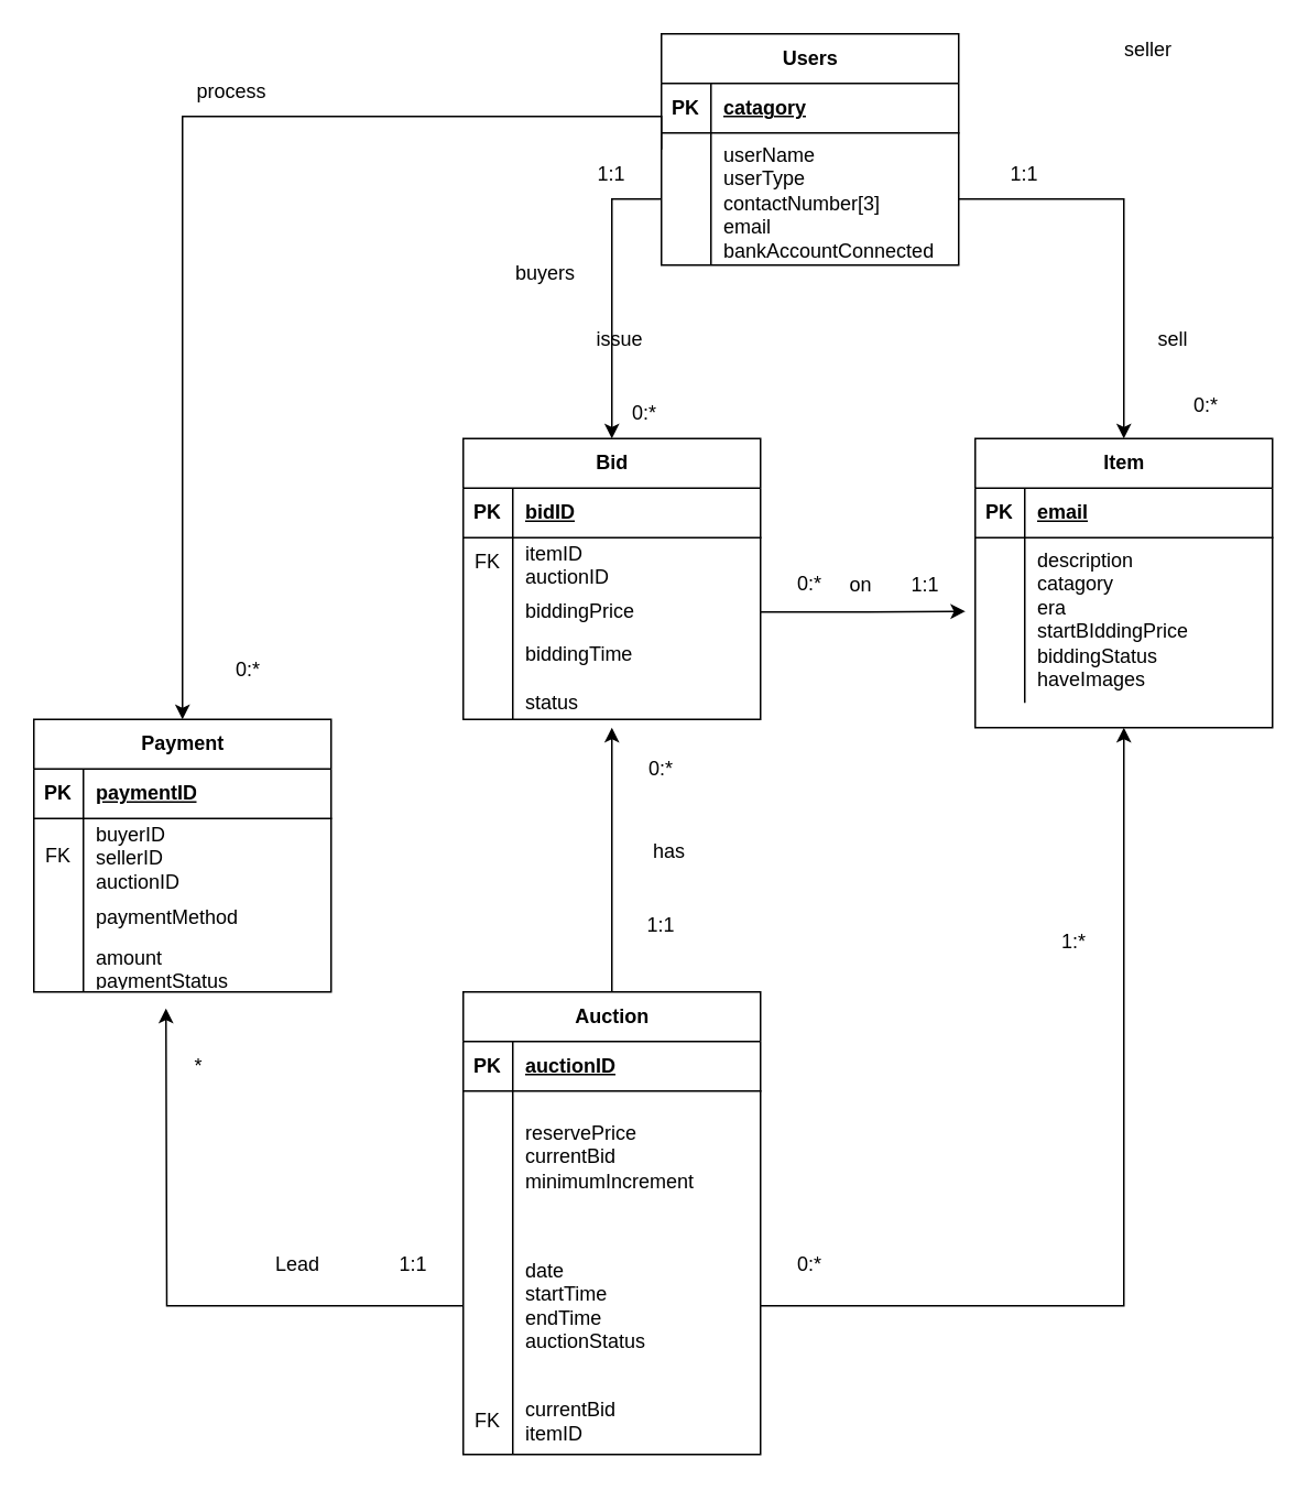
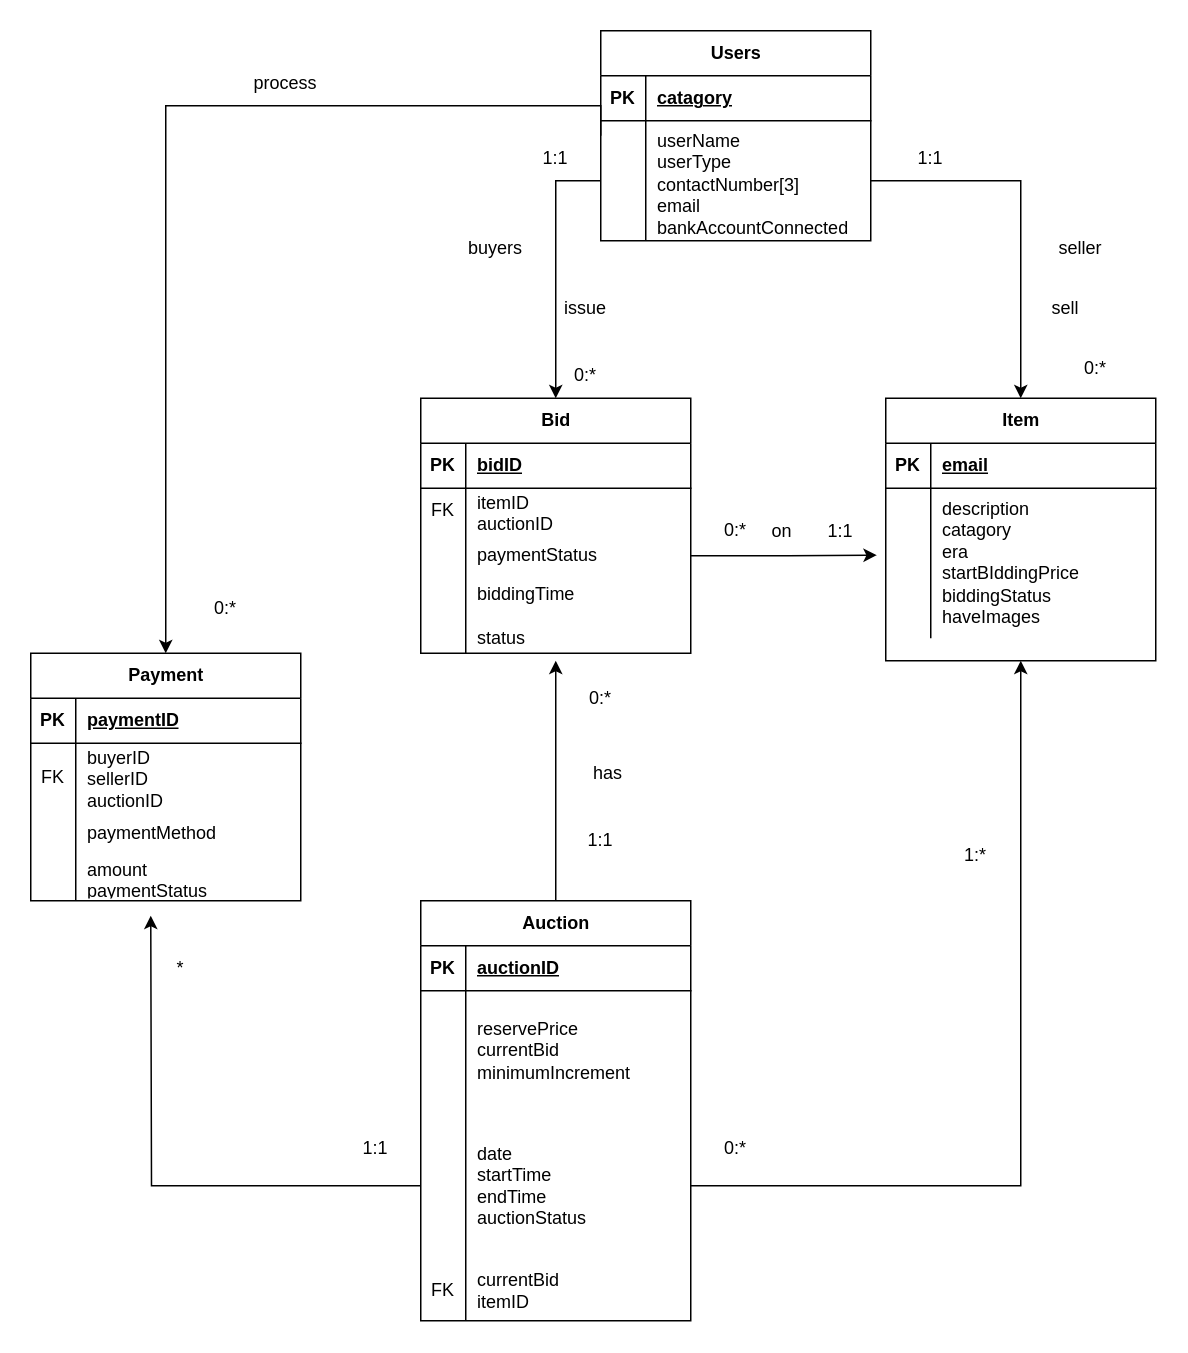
- <mxCell id="43" value="seller" style="text;html=1;strokeColor=none;fillColor=none;align=center;verticalAlign=middle;whiteSpace=wrap;rounded=0;" vertex="1" parent="1"><mxGeometry x="665" y="15" width="60" height="30" as="geometry" /></mxCell>
+ <mxCell id="43" value="seller" style="text;html=1;strokeColor=none;fillColor=none;align=center;verticalAlign=middle;whiteSpace=wrap;rounded=0;" vertex="1" parent="1"><mxGeometry x="690" y="150" width="60" height="30" as="geometry" /></mxCell>
- <mxCell id="81" value="process" style="text;html=1;strokeColor=none;fillColor=none;align=center;verticalAlign=middle;whiteSpace=wrap;rounded=0;" vertex="1" parent="1"><mxGeometry x="110" y="40" width="60" height="30" as="geometry" /></mxCell>
+ <mxCell id="81" value="process" style="text;html=1;strokeColor=none;fillColor=none;align=center;verticalAlign=middle;whiteSpace=wrap;rounded=0;" vertex="1" parent="1"><mxGeometry x="160" y="40" width="60" height="30" as="geometry" /></mxCell>
- <mxCell id="37" value="issue" style="text;html=1;strokeColor=none;fillColor=none;align=center;verticalAlign=middle;whiteSpace=wrap;rounded=0;" vertex="1" parent="1"><mxGeometry x="345" y="190" width="60" height="30" as="geometry" /></mxCell>
+ <mxCell id="37" value="issue" style="text;html=1;strokeColor=none;fillColor=none;align=center;verticalAlign=middle;whiteSpace=wrap;rounded=0;" vertex="1" parent="1"><mxGeometry x="360" y="190" width="60" height="30" as="geometry" /></mxCell>
- <mxCell id="25" value="biddingPrice" style="shape=partialRectangle;connectable=0;fillColor=none;top=0;left=0;bottom=0;right=0;align=left;spacingLeft=6;overflow=hidden;whiteSpace=wrap;html=1;" vertex="1" parent="23"><mxGeometry x="30" width="150" height="30" as="geometry"><mxRectangle width="150" height="30" as="alternateBounds" /></mxGeometry></mxCell>
+ <mxCell id="25" value="paymentStatus" style="shape=partialRectangle;connectable=0;fillColor=none;top=0;left=0;bottom=0;right=0;align=left;spacingLeft=6;overflow=hidden;whiteSpace=wrap;html=1;" vertex="1" parent="23"><mxGeometry x="30" width="150" height="30" as="geometry"><mxRectangle width="150" height="30" as="alternateBounds" /></mxGeometry></mxCell>
- <mxCell id="83" value="Lead" style="text;html=1;strokeColor=none;fillColor=none;align=center;verticalAlign=middle;whiteSpace=wrap;rounded=0;" vertex="1" parent="1"><mxGeometry x="150" y="750" width="60" height="30" as="geometry" /></mxCell>
